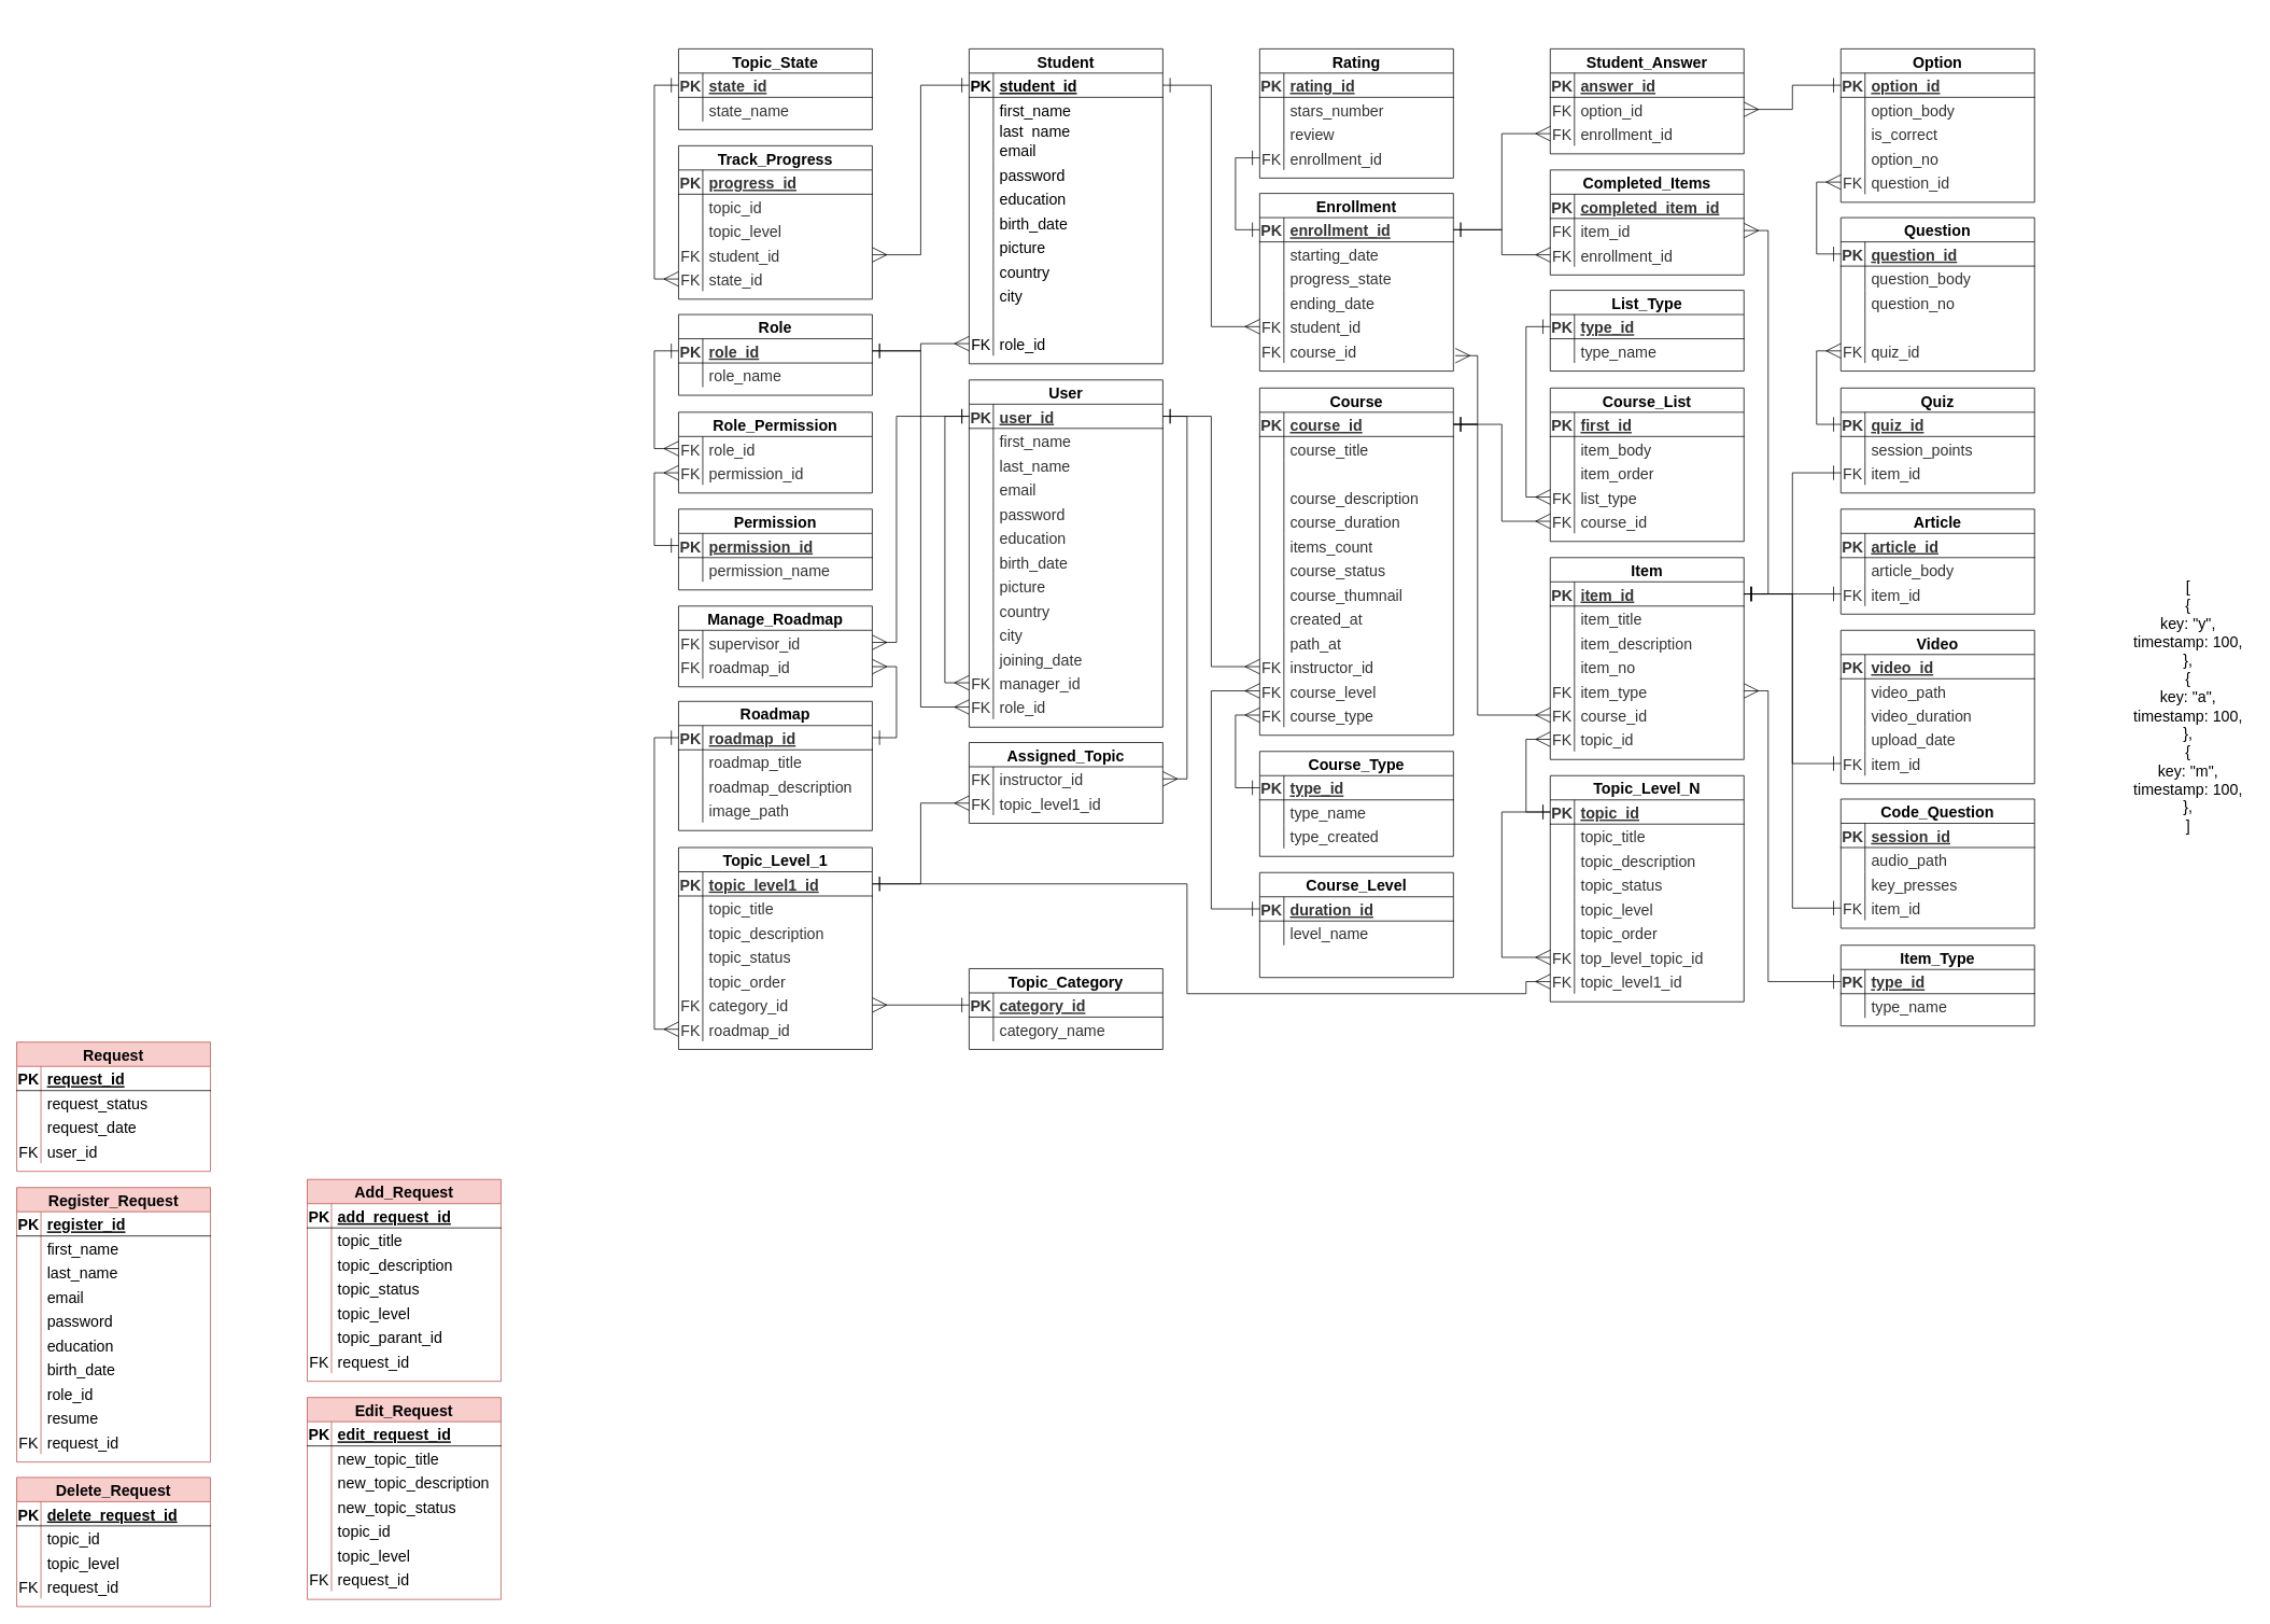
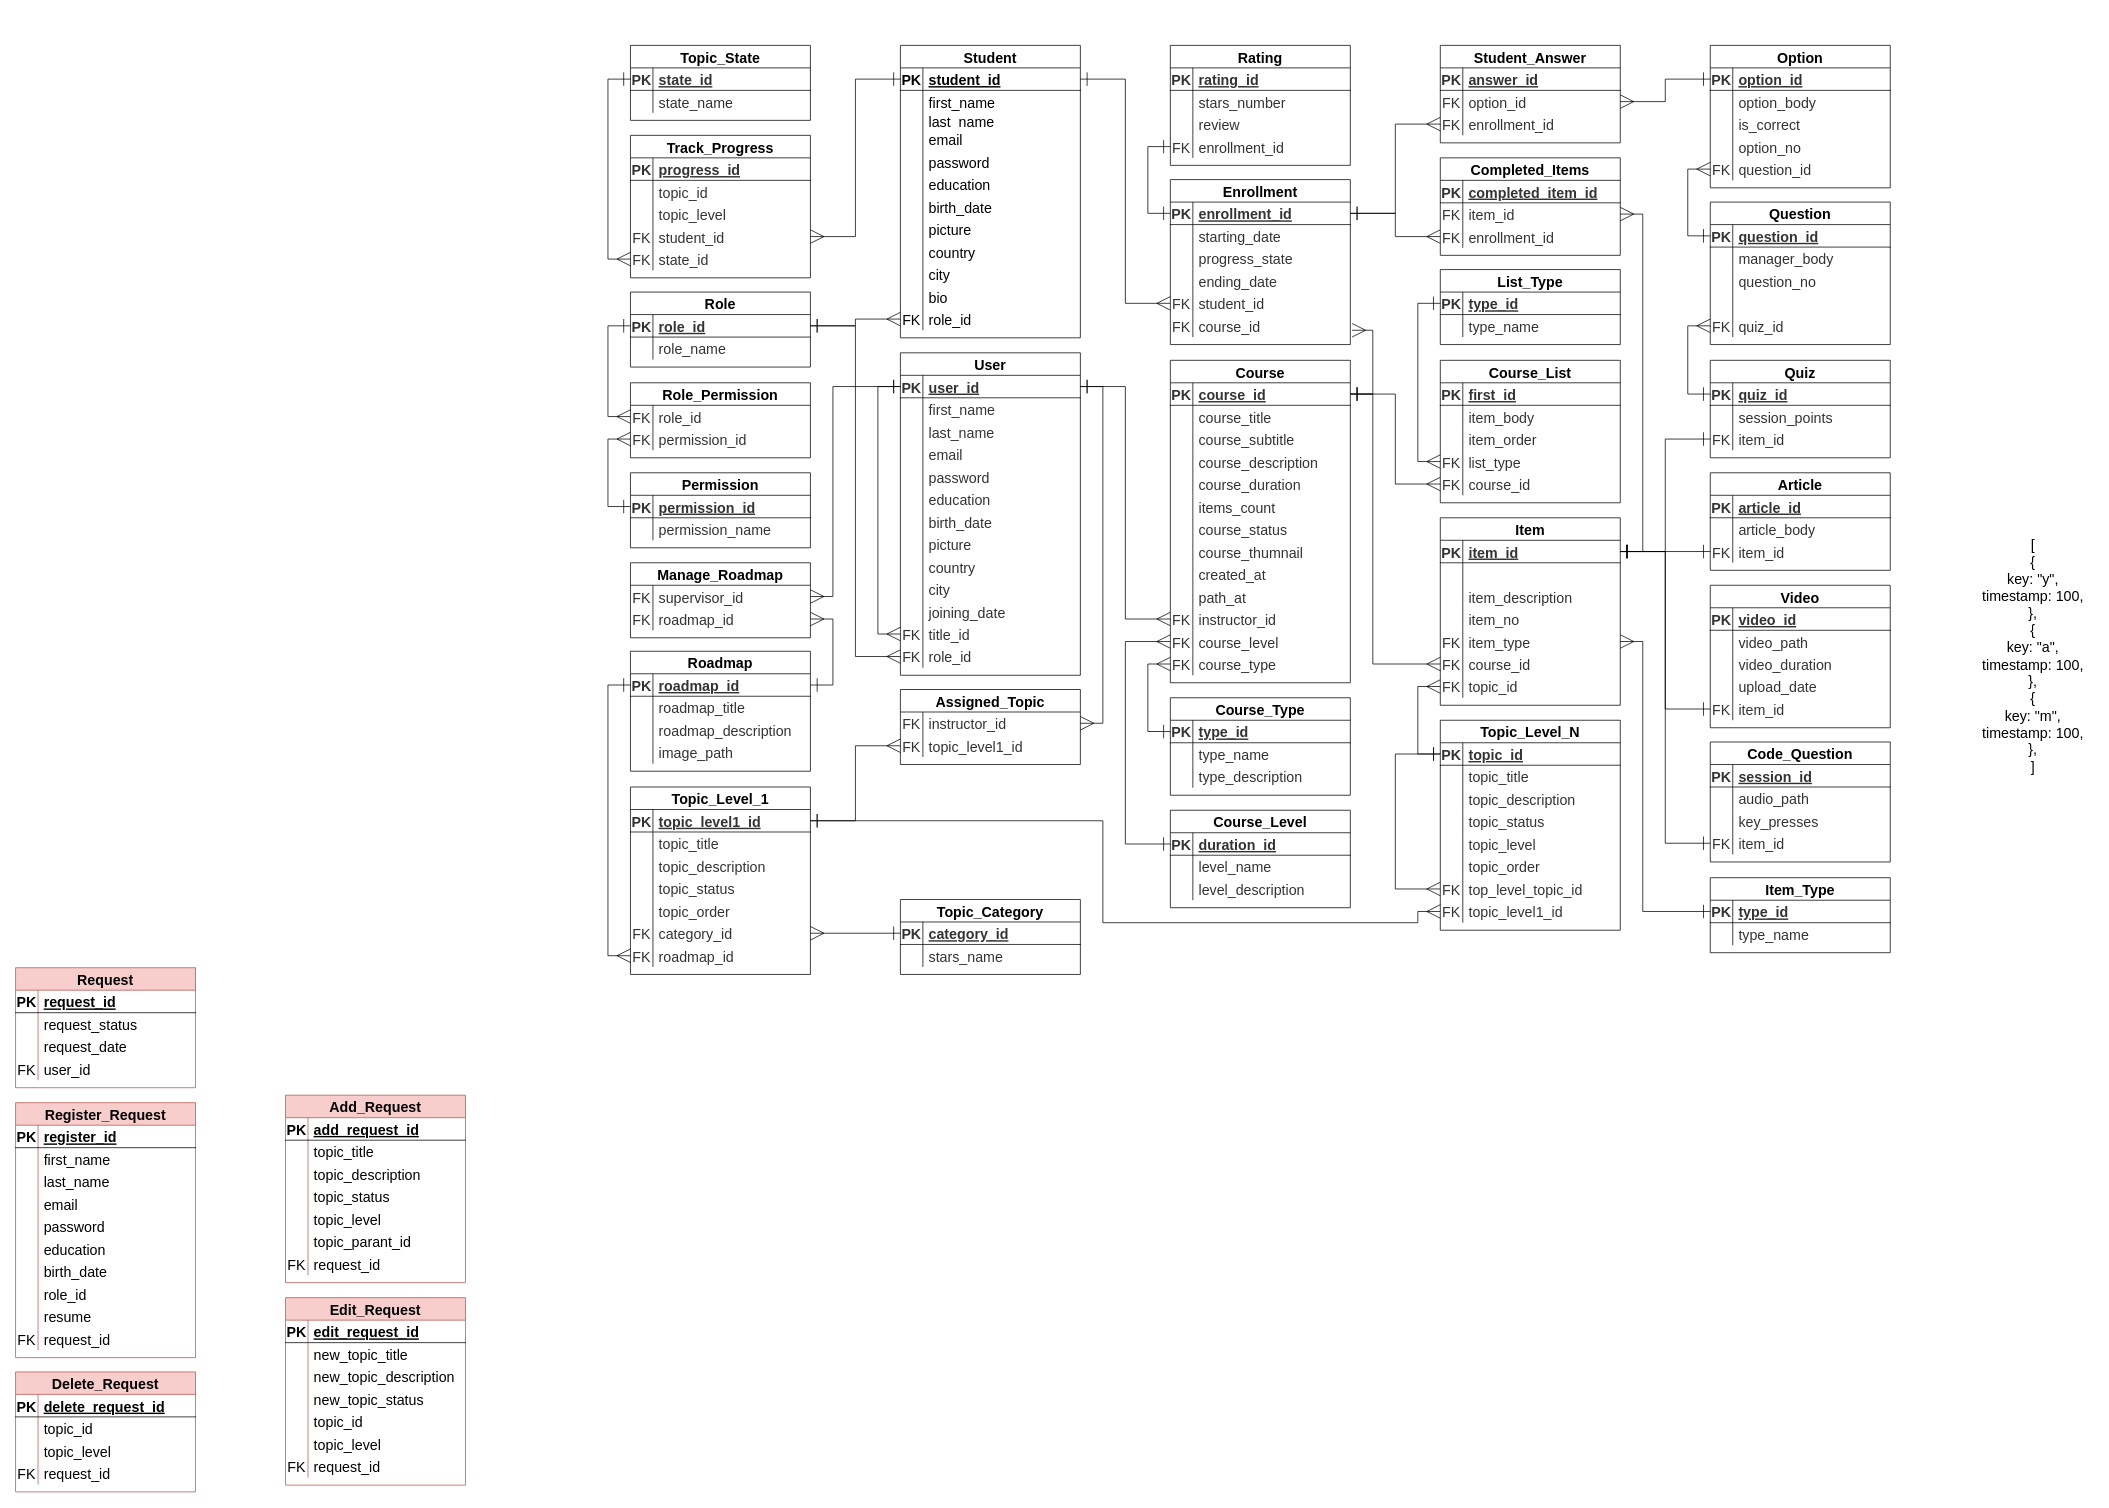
- <mxCell id="215" value="question_body" style="shape=partialRectangle;overflow=hidden;connectable=0;fillColor=none;top=0;left=0;bottom=0;right=0;align=left;spacingLeft=6;fontSize=19;fontColor=#333333;strokeColor=#000000;" parent="213" vertex="1"><mxGeometry x="30" width="210" height="30" as="geometry"><mxRectangle width="210" height="30" as="alternateBounds" /></mxGeometry></mxCell>
+ <mxCell id="215" value="manager_body" style="shape=partialRectangle;overflow=hidden;connectable=0;fillColor=none;top=0;left=0;bottom=0;right=0;align=left;spacingLeft=6;fontSize=19;fontColor=#333333;strokeColor=#000000;" parent="213" vertex="1"><mxGeometry x="30" width="210" height="30" as="geometry"><mxRectangle width="210" height="30" as="alternateBounds" /></mxGeometry></mxCell>
+ <mxCell id="96" value="bio" style="shape=partialRectangle;overflow=hidden;connectable=0;fillColor=none;top=0;left=0;bottom=0;right=0;align=left;spacingLeft=6;fontSize=19;strokeColor=#000000;" parent="94" vertex="1"><mxGeometry x="30" width="210" height="30" as="geometry"><mxRectangle width="210" height="30" as="alternateBounds" /></mxGeometry></mxCell>
+ <mxCell id="32" value="course_subtitle" style="shape=partialRectangle;overflow=hidden;connectable=0;fillColor=none;top=0;left=0;bottom=0;right=0;align=left;spacingLeft=6;fontSize=19;fontColor=#333333;strokeColor=#000000;" parent="30" vertex="1"><mxGeometry x="30" width="210" height="30" as="geometry"><mxRectangle width="210" height="30" as="alternateBounds" /></mxGeometry></mxCell>
- <mxCell id="155" value="item_title" style="shape=partialRectangle;overflow=hidden;connectable=0;fillColor=none;top=0;left=0;bottom=0;right=0;align=left;spacingLeft=6;fontSize=19;fontColor=#333333;strokeColor=#000000;" parent="153" vertex="1"><mxGeometry x="30" width="210" height="30" as="geometry"><mxRectangle width="210" height="30" as="alternateBounds" /></mxGeometry></mxCell>
- <mxCell id="437" value="manager_id" style="shape=partialRectangle;overflow=hidden;connectable=0;fillColor=none;top=0;left=0;bottom=0;right=0;align=left;spacingLeft=6;fontSize=19;fontColor=#333333;strokeColor=#000000;" parent="435" vertex="1"><mxGeometry x="30" width="210" height="30" as="geometry"><mxRectangle width="210" height="30" as="alternateBounds" /></mxGeometry></mxCell>
+ <mxCell id="437" value="title_id" style="shape=partialRectangle;overflow=hidden;connectable=0;fillColor=none;top=0;left=0;bottom=0;right=0;align=left;spacingLeft=6;fontSize=19;fontColor=#333333;strokeColor=#000000;" parent="435" vertex="1"><mxGeometry x="30" width="210" height="30" as="geometry"><mxRectangle width="210" height="30" as="alternateBounds" /></mxGeometry></mxCell>
- <mxCell id="147" value="type_created" style="shape=partialRectangle;overflow=hidden;connectable=0;fillColor=none;top=0;left=0;bottom=0;right=0;align=left;spacingLeft=6;fontSize=19;fontColor=#333333;strokeColor=#000000;" parent="145" vertex="1"><mxGeometry x="30" width="210" height="30" as="geometry"><mxRectangle width="210" height="30" as="alternateBounds" /></mxGeometry></mxCell>
+ <mxCell id="147" value="type_description" style="shape=partialRectangle;overflow=hidden;connectable=0;fillColor=none;top=0;left=0;bottom=0;right=0;align=left;spacingLeft=6;fontSize=19;fontColor=#333333;strokeColor=#000000;" parent="145" vertex="1"><mxGeometry x="30" width="210" height="30" as="geometry"><mxRectangle width="210" height="30" as="alternateBounds" /></mxGeometry></mxCell>
+ <mxCell id="136" value="level_description" style="shape=partialRectangle;overflow=hidden;connectable=0;fillColor=none;top=0;left=0;bottom=0;right=0;align=left;spacingLeft=6;fontSize=19;fontColor=#333333;strokeColor=#000000;" parent="134" vertex="1"><mxGeometry x="30" width="210" height="30" as="geometry"><mxRectangle width="210" height="30" as="alternateBounds" /></mxGeometry></mxCell>
- <mxCell id="563" value="category_name" style="shape=partialRectangle;overflow=hidden;connectable=0;fillColor=none;top=0;left=0;bottom=0;right=0;align=left;spacingLeft=6;fontSize=19;fontColor=#333333;strokeColor=#000000;" parent="561" vertex="1"><mxGeometry x="30" width="210" height="30" as="geometry"><mxRectangle width="210" height="30" as="alternateBounds" /></mxGeometry></mxCell>
+ <mxCell id="563" value="stars_name" style="shape=partialRectangle;overflow=hidden;connectable=0;fillColor=none;top=0;left=0;bottom=0;right=0;align=left;spacingLeft=6;fontSize=19;fontColor=#333333;strokeColor=#000000;" parent="561" vertex="1"><mxGeometry x="30" width="210" height="30" as="geometry"><mxRectangle width="210" height="30" as="alternateBounds" /></mxGeometry></mxCell>
